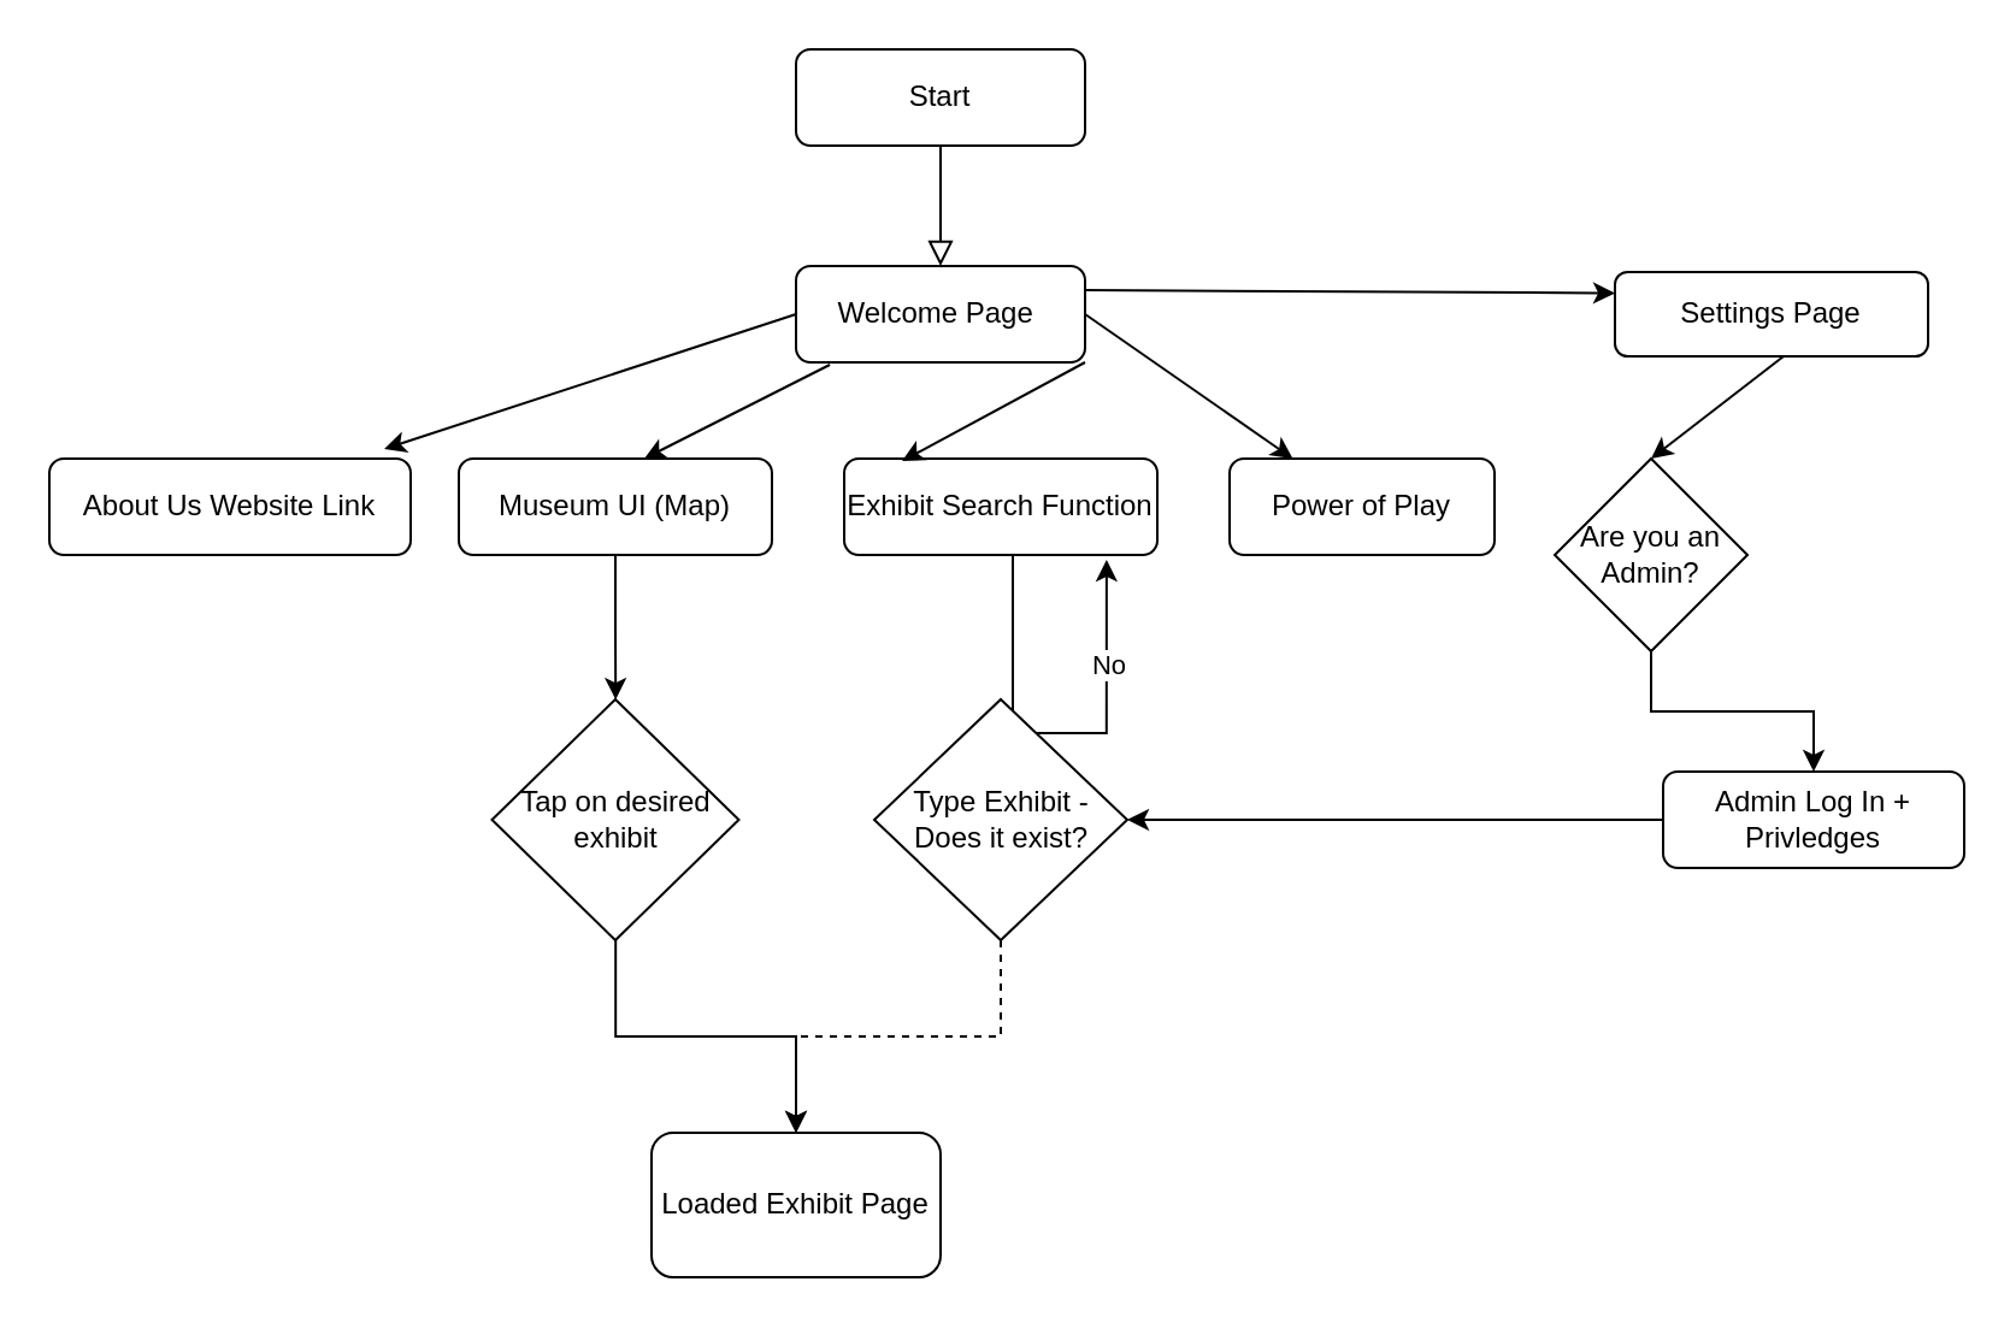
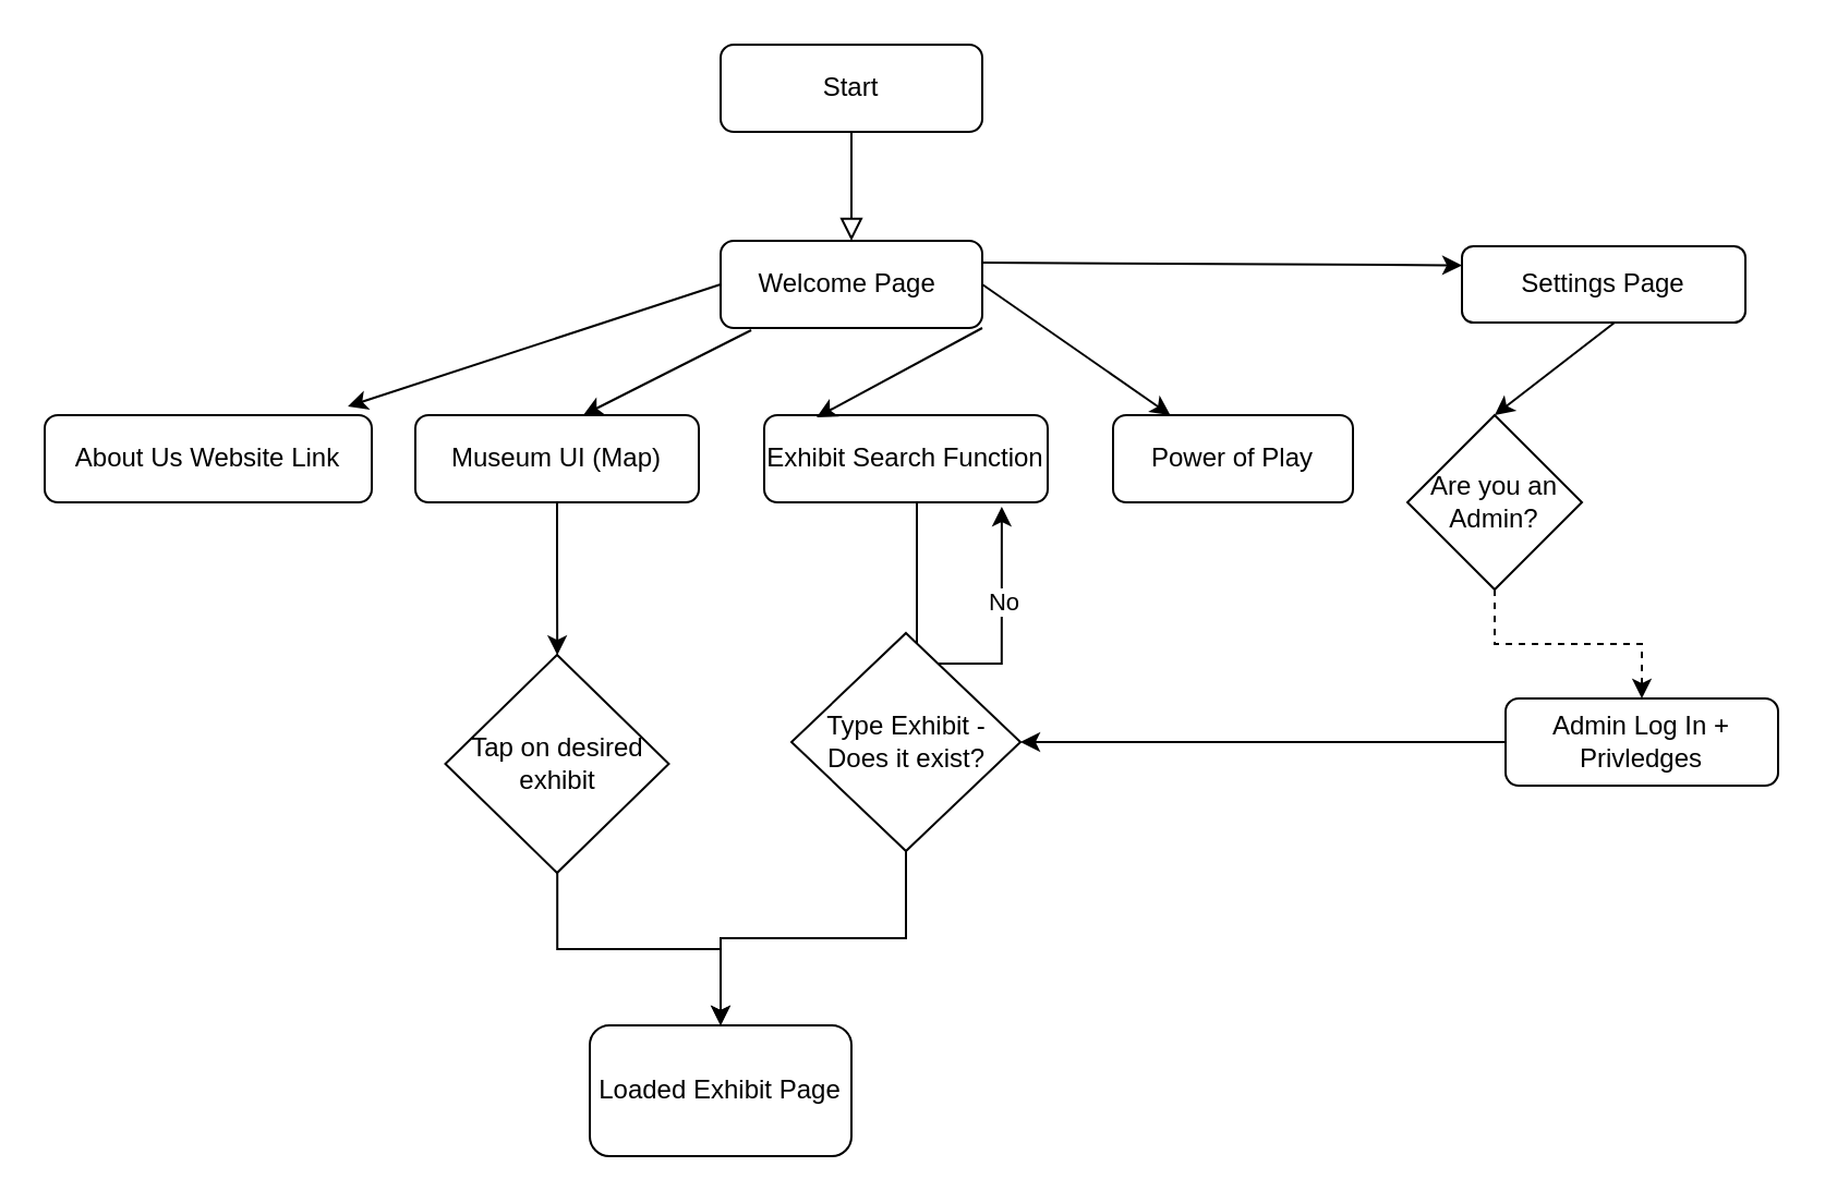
- <mxCell id="19" value="" style="edgeStyle=orthogonalEdgeStyle;rounded=0;orthogonalLoop=1;jettySize=auto;html=1;" edge="1" parent="1" source="20" target="22"><mxGeometry relative="1" as="geometry" /></mxCell>
+ <mxCell id="19" value="" style="edgeStyle=orthogonalEdgeStyle;rounded=0;orthogonalLoop=1;jettySize=auto;html=1;dashed=1;" edge="1" parent="1" source="20" target="22"><mxGeometry relative="1" as="geometry" /></mxCell>
- <mxCell id="24" value="Tap on desired exhibit" style="rhombus;whiteSpace=wrap;html=1;" vertex="1" parent="1"><mxGeometry x="203.75" y="290" width="102.5" height="100" as="geometry" /></mxCell>
+ <mxCell id="24" value="Tap on desired exhibit" style="rhombus;whiteSpace=wrap;html=1;" vertex="1" parent="1"><mxGeometry x="203.75" y="300" width="102.5" height="100" as="geometry" /></mxCell>
- <mxCell id="25" value="" style="edgeStyle=orthogonalEdgeStyle;rounded=0;orthogonalLoop=1;jettySize=auto;html=1;dashed=1;" edge="1" parent="1" source="26" target="27"><mxGeometry relative="1" as="geometry" /></mxCell>
+ <mxCell id="25" value="" style="edgeStyle=orthogonalEdgeStyle;rounded=0;orthogonalLoop=1;jettySize=auto;html=1;" edge="1" parent="1" source="26" target="27"><mxGeometry relative="1" as="geometry" /></mxCell>
